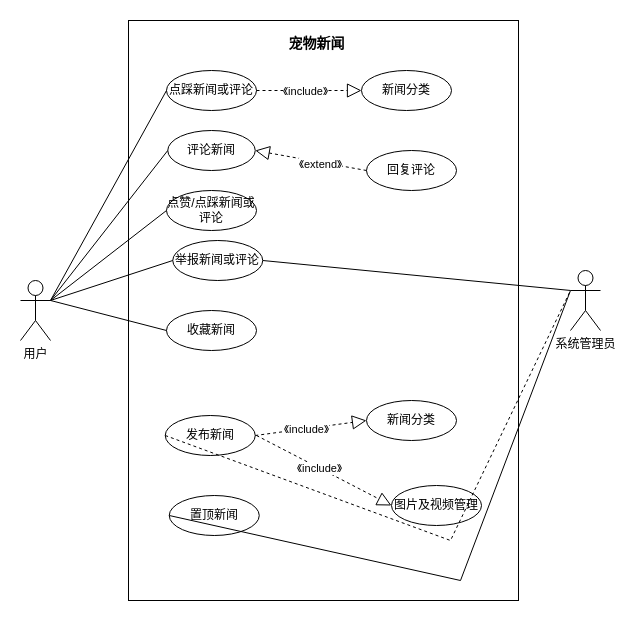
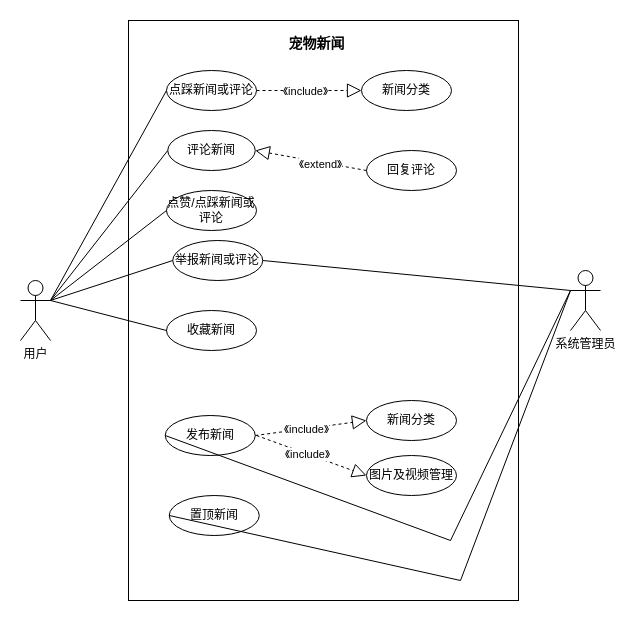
- <mxCell id="13" value="图片及视频管理" style="ellipse;whiteSpace=wrap;html=1;" vertex="1" parent="1"><mxGeometry x="391" y="485" width="90" height="40" as="geometry" /></mxCell>
+ <mxCell id="13" value="图片及视频管理" style="ellipse;whiteSpace=wrap;html=1;" vertex="1" parent="1"><mxGeometry x="366" y="455" width="90" height="40" as="geometry" /></mxCell>
- <mxCell id="30" value="" style="endArrow=none;html=1;rounded=0;entryX=0;entryY=0.333;entryDx=0;entryDy=0;exitX=0;exitY=0.5;exitDx=0;exitDy=0;entryPerimeter=0;dashed=1;" edge="1" parent="1" source="11" target="4"><mxGeometry width="50" height="50" relative="1" as="geometry"><mxPoint x="60" y="310" as="sourcePoint" /><mxPoint x="176" y="340" as="targetPoint" /><Array as="points"><mxPoint x="450" y="540" /></Array></mxGeometry></mxCell>
+ <mxCell id="30" value="" style="endArrow=none;html=1;rounded=0;entryX=0;entryY=0.333;entryDx=0;entryDy=0;exitX=0;exitY=0.5;exitDx=0;exitDy=0;entryPerimeter=0;" edge="1" parent="1" source="11" target="4"><mxGeometry width="50" height="50" relative="1" as="geometry"><mxPoint x="60" y="310" as="sourcePoint" /><mxPoint x="176" y="340" as="targetPoint" /><Array as="points"><mxPoint x="450" y="540" /></Array></mxGeometry></mxCell>
